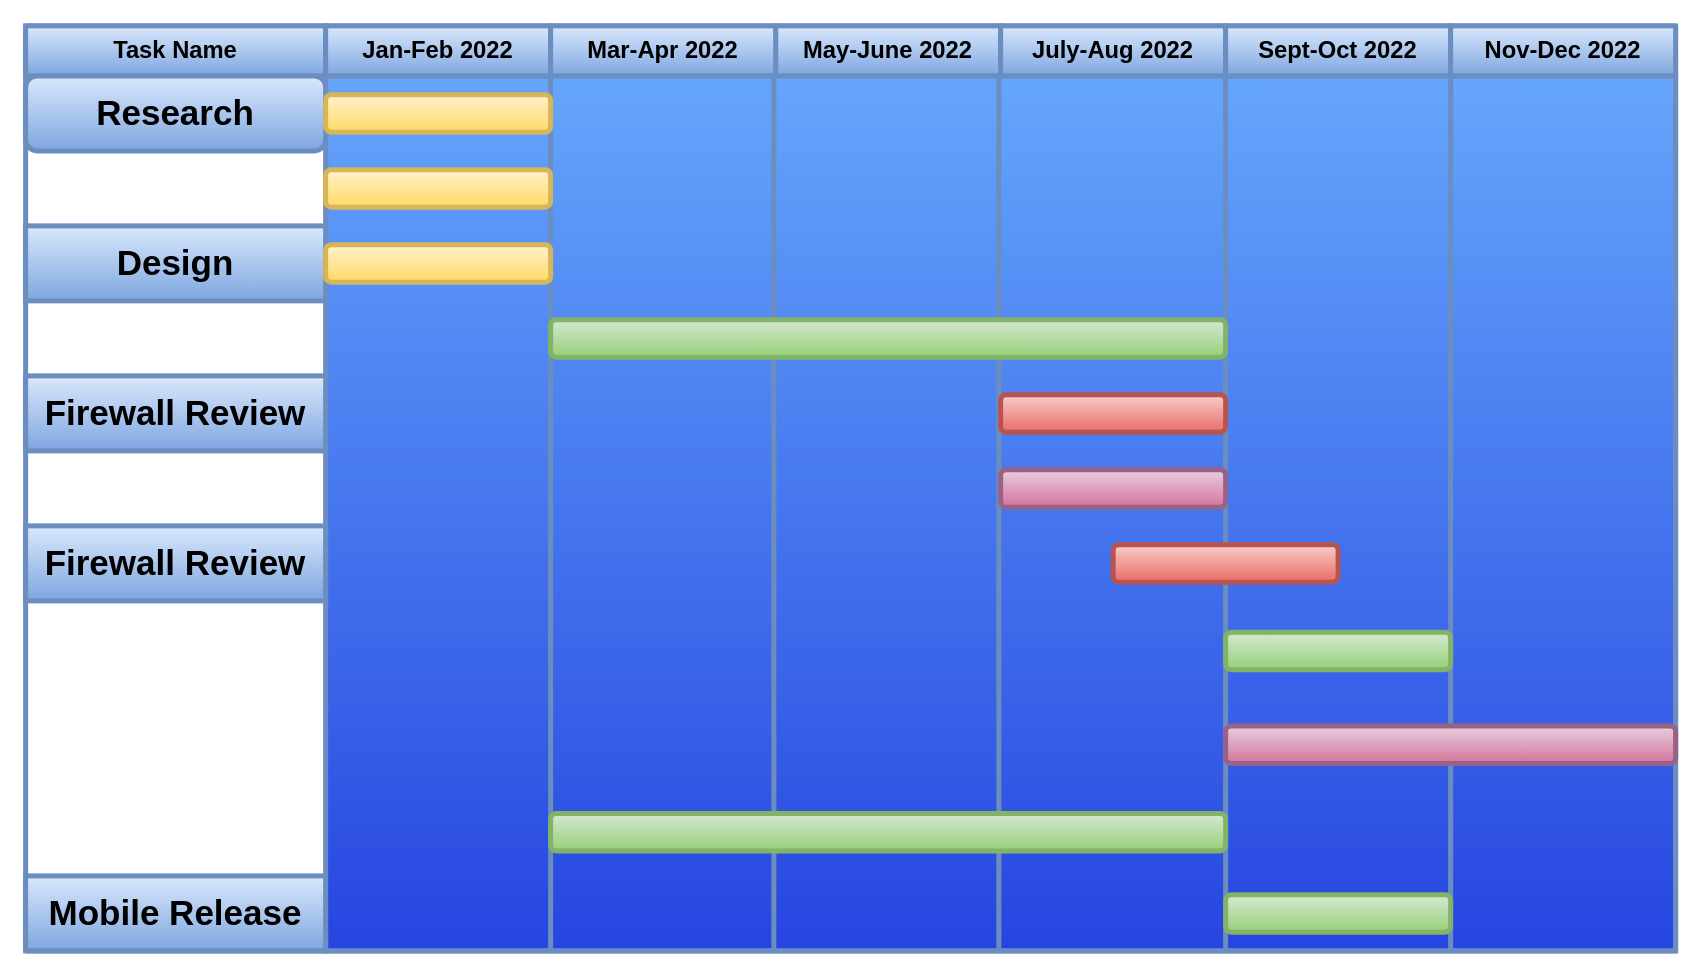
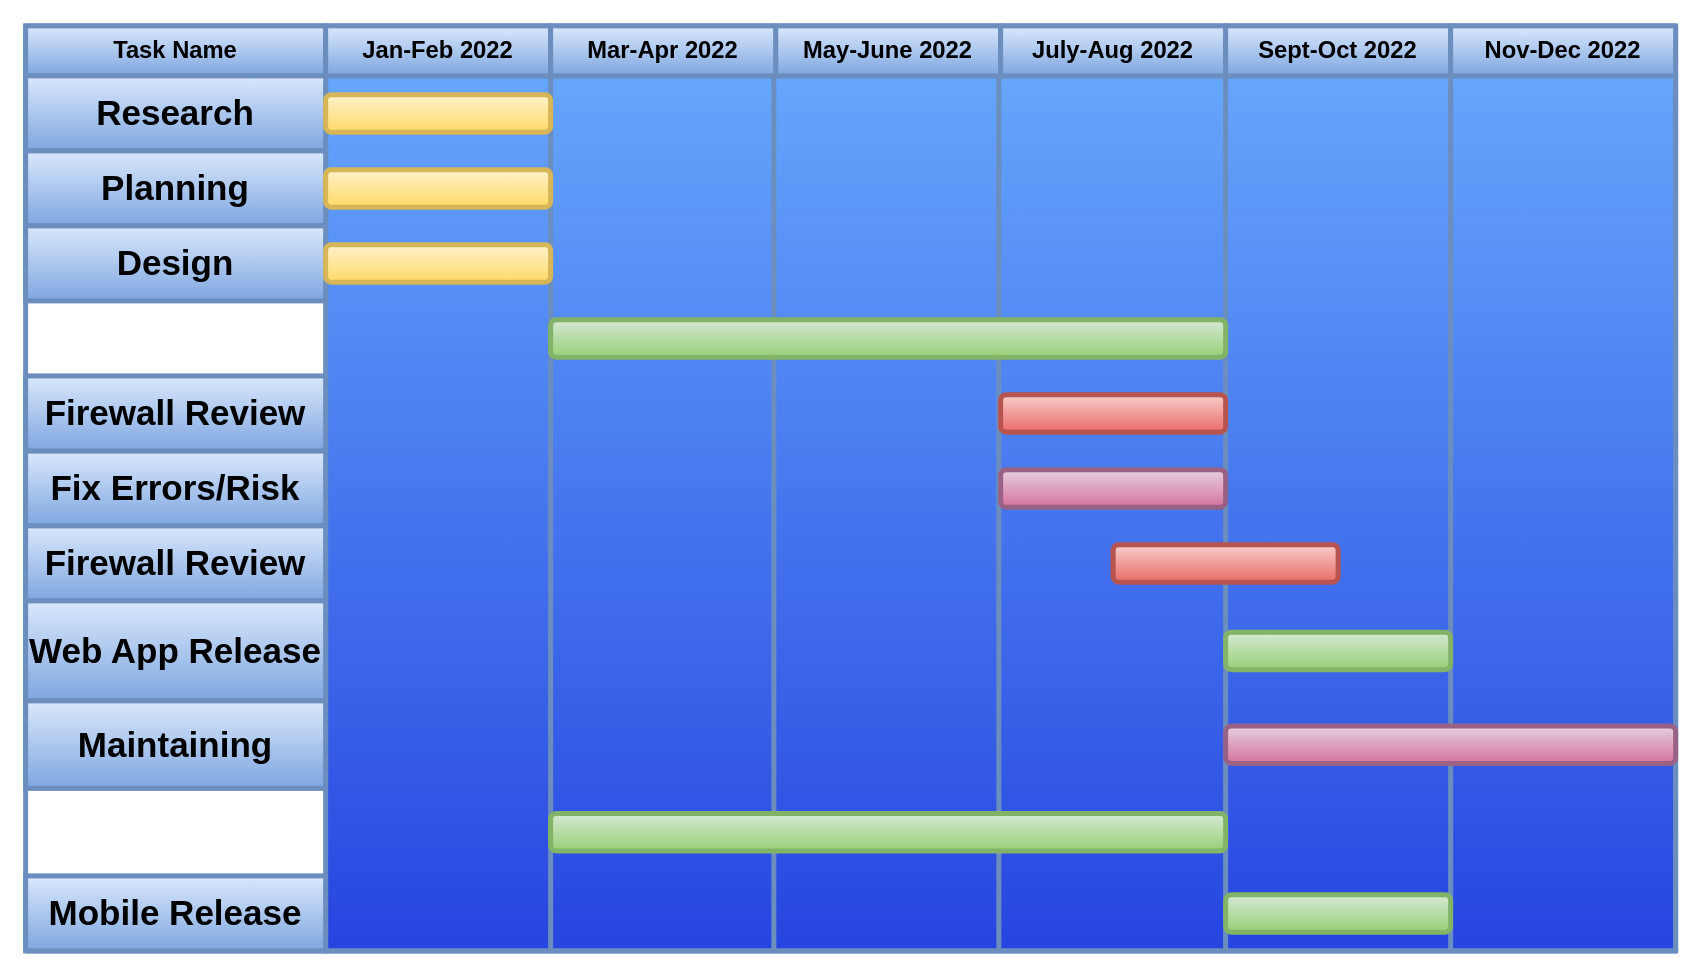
- <mxCell id="8" value="&lt;b&gt;&lt;font style=&quot;font-size: 28px&quot;&gt;Research&lt;/font&gt;&lt;/b&gt;" style="whiteSpace=wrap;html=1;gradientColor=#7ea6e0;fillColor=#dae8fc;strokeColor=#6c8ebf;labelBackgroundColor=none;fontColor=#000000;strokeWidth=4;rounded=1;" vertex="1" parent="1"><mxGeometry x="20" y="60" width="240" height="60" as="geometry" /></mxCell>
+ <mxCell id="8" value="&lt;b&gt;&lt;font style=&quot;font-size: 28px&quot;&gt;Research&lt;/font&gt;&lt;/b&gt;" style="rounded=0;whiteSpace=wrap;html=1;gradientColor=#7ea6e0;fillColor=#dae8fc;strokeColor=#6c8ebf;labelBackgroundColor=none;fontColor=#000000;strokeWidth=4;" vertex="1" parent="1"><mxGeometry x="20" y="60" width="240" height="60" as="geometry" /></mxCell>
+ <mxCell id="9" value="&lt;b&gt;&lt;font style=&quot;font-size: 28px&quot;&gt;Planning&lt;/font&gt;&lt;/b&gt;" style="rounded=0;whiteSpace=wrap;html=1;gradientColor=#7ea6e0;fillColor=#dae8fc;strokeColor=#6c8ebf;labelBackgroundColor=none;fontColor=#000000;strokeWidth=4;" vertex="1" parent="1"><mxGeometry x="20" y="120" width="240" height="60" as="geometry" /></mxCell>
+ <mxCell id="10" value="&lt;b style=&quot;font-family: &amp;#34;helvetica&amp;#34; ; font-size: 12px ; font-style: normal ; letter-spacing: normal ; text-align: center ; text-indent: 0px ; text-transform: none ; word-spacing: 0px&quot;&gt;&lt;font style=&quot;font-size: 28px&quot;&gt;Fix Errors/Risk&lt;/font&gt;&lt;/b&gt;" style="rounded=0;whiteSpace=wrap;html=1;gradientColor=#7ea6e0;fillColor=#dae8fc;strokeColor=#6c8ebf;labelBackgroundColor=none;fontColor=#000000;strokeWidth=4;" vertex="1" parent="1"><mxGeometry x="20" y="360" width="240" height="60" as="geometry" /></mxCell>
+ <mxCell id="12" value="&lt;b style=&quot;font-family: &amp;#34;helvetica&amp;#34; ; font-size: 12px ; font-style: normal ; letter-spacing: normal ; text-align: center ; text-indent: 0px ; text-transform: none ; word-spacing: 0px&quot;&gt;&lt;font style=&quot;font-size: 28px&quot;&gt;Web App Release&lt;/font&gt;&lt;/b&gt;" style="rounded=0;whiteSpace=wrap;html=1;gradientColor=#7ea6e0;fillColor=#dae8fc;strokeColor=#6c8ebf;labelBackgroundColor=none;fontColor=#000000;strokeWidth=4;" vertex="1" parent="1"><mxGeometry x="20" y="480" width="240" height="80" as="geometry" /></mxCell>
+ <mxCell id="13" value="&lt;b style=&quot;font-family: helvetica; font-size: 12px; font-style: normal; letter-spacing: normal; text-align: center; text-indent: 0px; text-transform: none; word-spacing: 0px;&quot;&gt;&lt;font style=&quot;font-size: 28px&quot;&gt;Maintaining&lt;/font&gt;&lt;/b&gt;&lt;br&gt;" style="rounded=0;whiteSpace=wrap;html=1;gradientColor=#7ea6e0;fillColor=#dae8fc;strokeColor=#6c8ebf;labelBackgroundColor=none;fontColor=#000000;strokeWidth=4;" vertex="1" parent="1"><mxGeometry x="20" y="560" width="240" height="70" as="geometry" /></mxCell>
